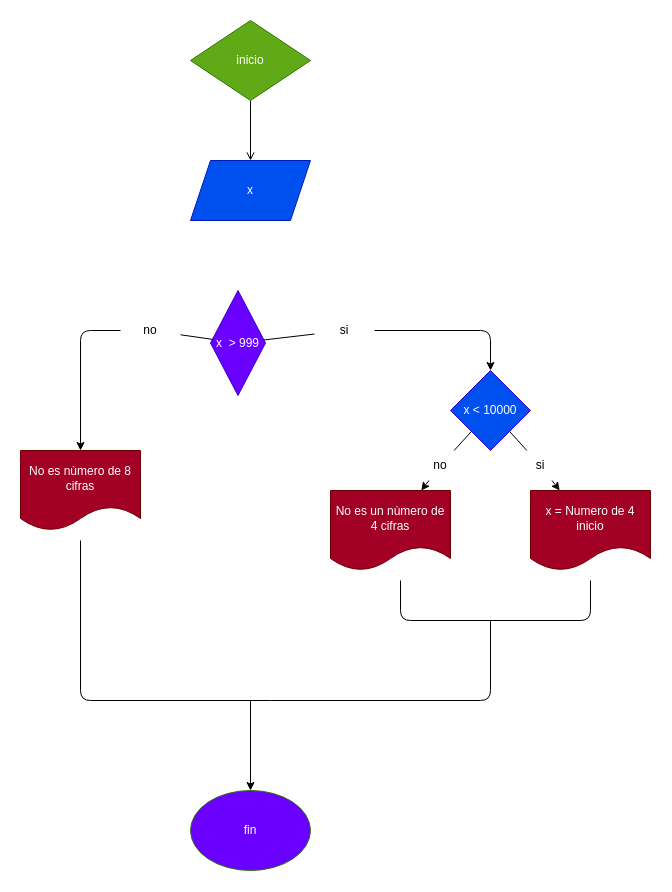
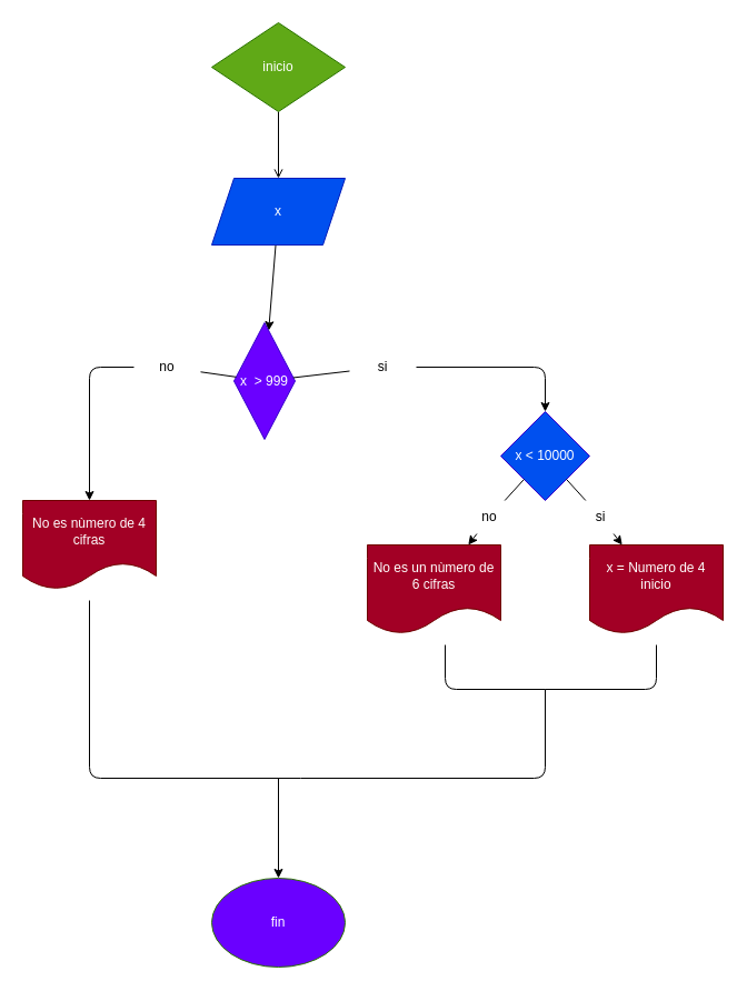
+ <mxCell id="4" value="" style="edgeStyle=none;html=1;" edge="1" parent="1" source="5" target="8"><mxGeometry relative="1" as="geometry" /></mxCell>
- <mxCell id="9" value="No es nùmero de 8 cifras" style="shape=document;whiteSpace=wrap;html=1;boundedLbl=1;fillColor=#a20025;fontColor=#ffffff;strokeColor=#6F0000;" vertex="1" parent="1"><mxGeometry x="20" y="450" width="120" height="80" as="geometry" /></mxCell>
+ <mxCell id="9" value="No es nùmero de 4 cifras" style="shape=document;whiteSpace=wrap;html=1;boundedLbl=1;fillColor=#a20025;fontColor=#ffffff;strokeColor=#6F0000;" vertex="1" parent="1"><mxGeometry x="20" y="450" width="120" height="80" as="geometry" /></mxCell>
- <mxCell id="18" value="No es un nùmero de 4 cifras" style="shape=document;whiteSpace=wrap;html=1;boundedLbl=1;fillColor=#a20025;fontColor=#ffffff;strokeColor=#6F0000;" vertex="1" parent="1"><mxGeometry x="330" y="490" width="120" height="80" as="geometry" /></mxCell>
+ <mxCell id="18" value="No es un nùmero de 6 cifras" style="shape=document;whiteSpace=wrap;html=1;boundedLbl=1;fillColor=#a20025;fontColor=#ffffff;strokeColor=#6F0000;" vertex="1" parent="1"><mxGeometry x="330" y="490" width="120" height="80" as="geometry" /></mxCell>
